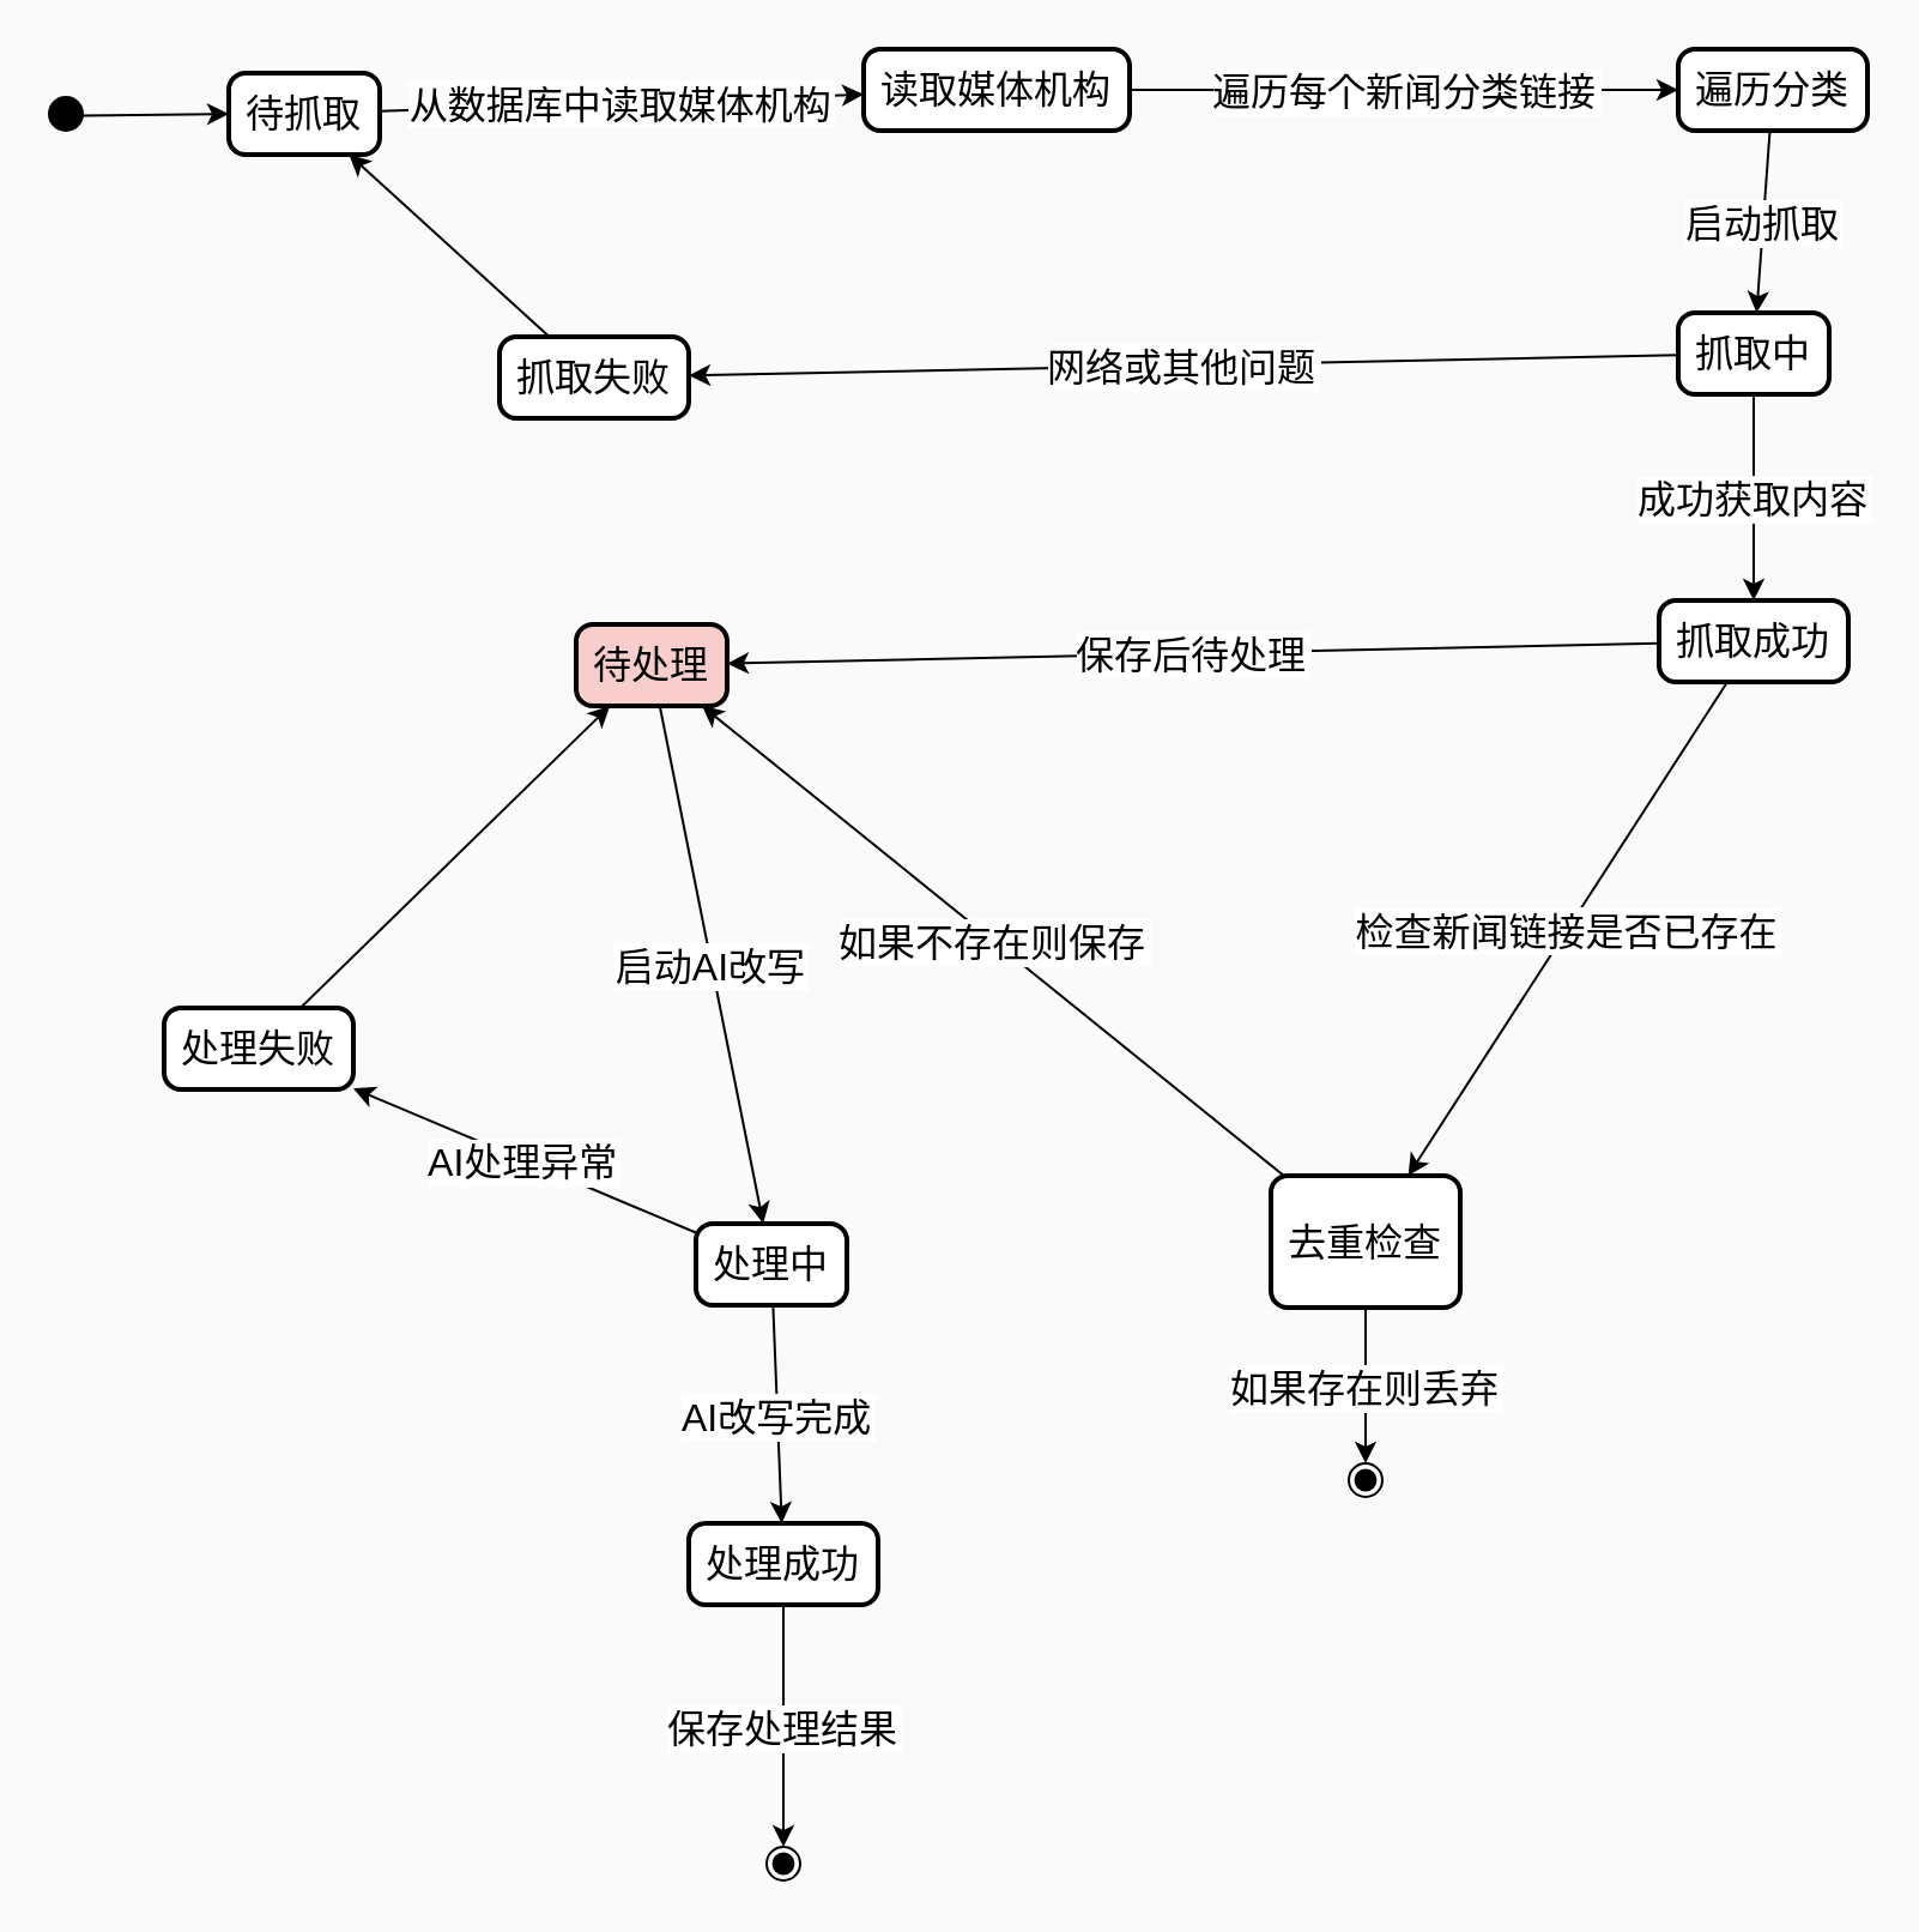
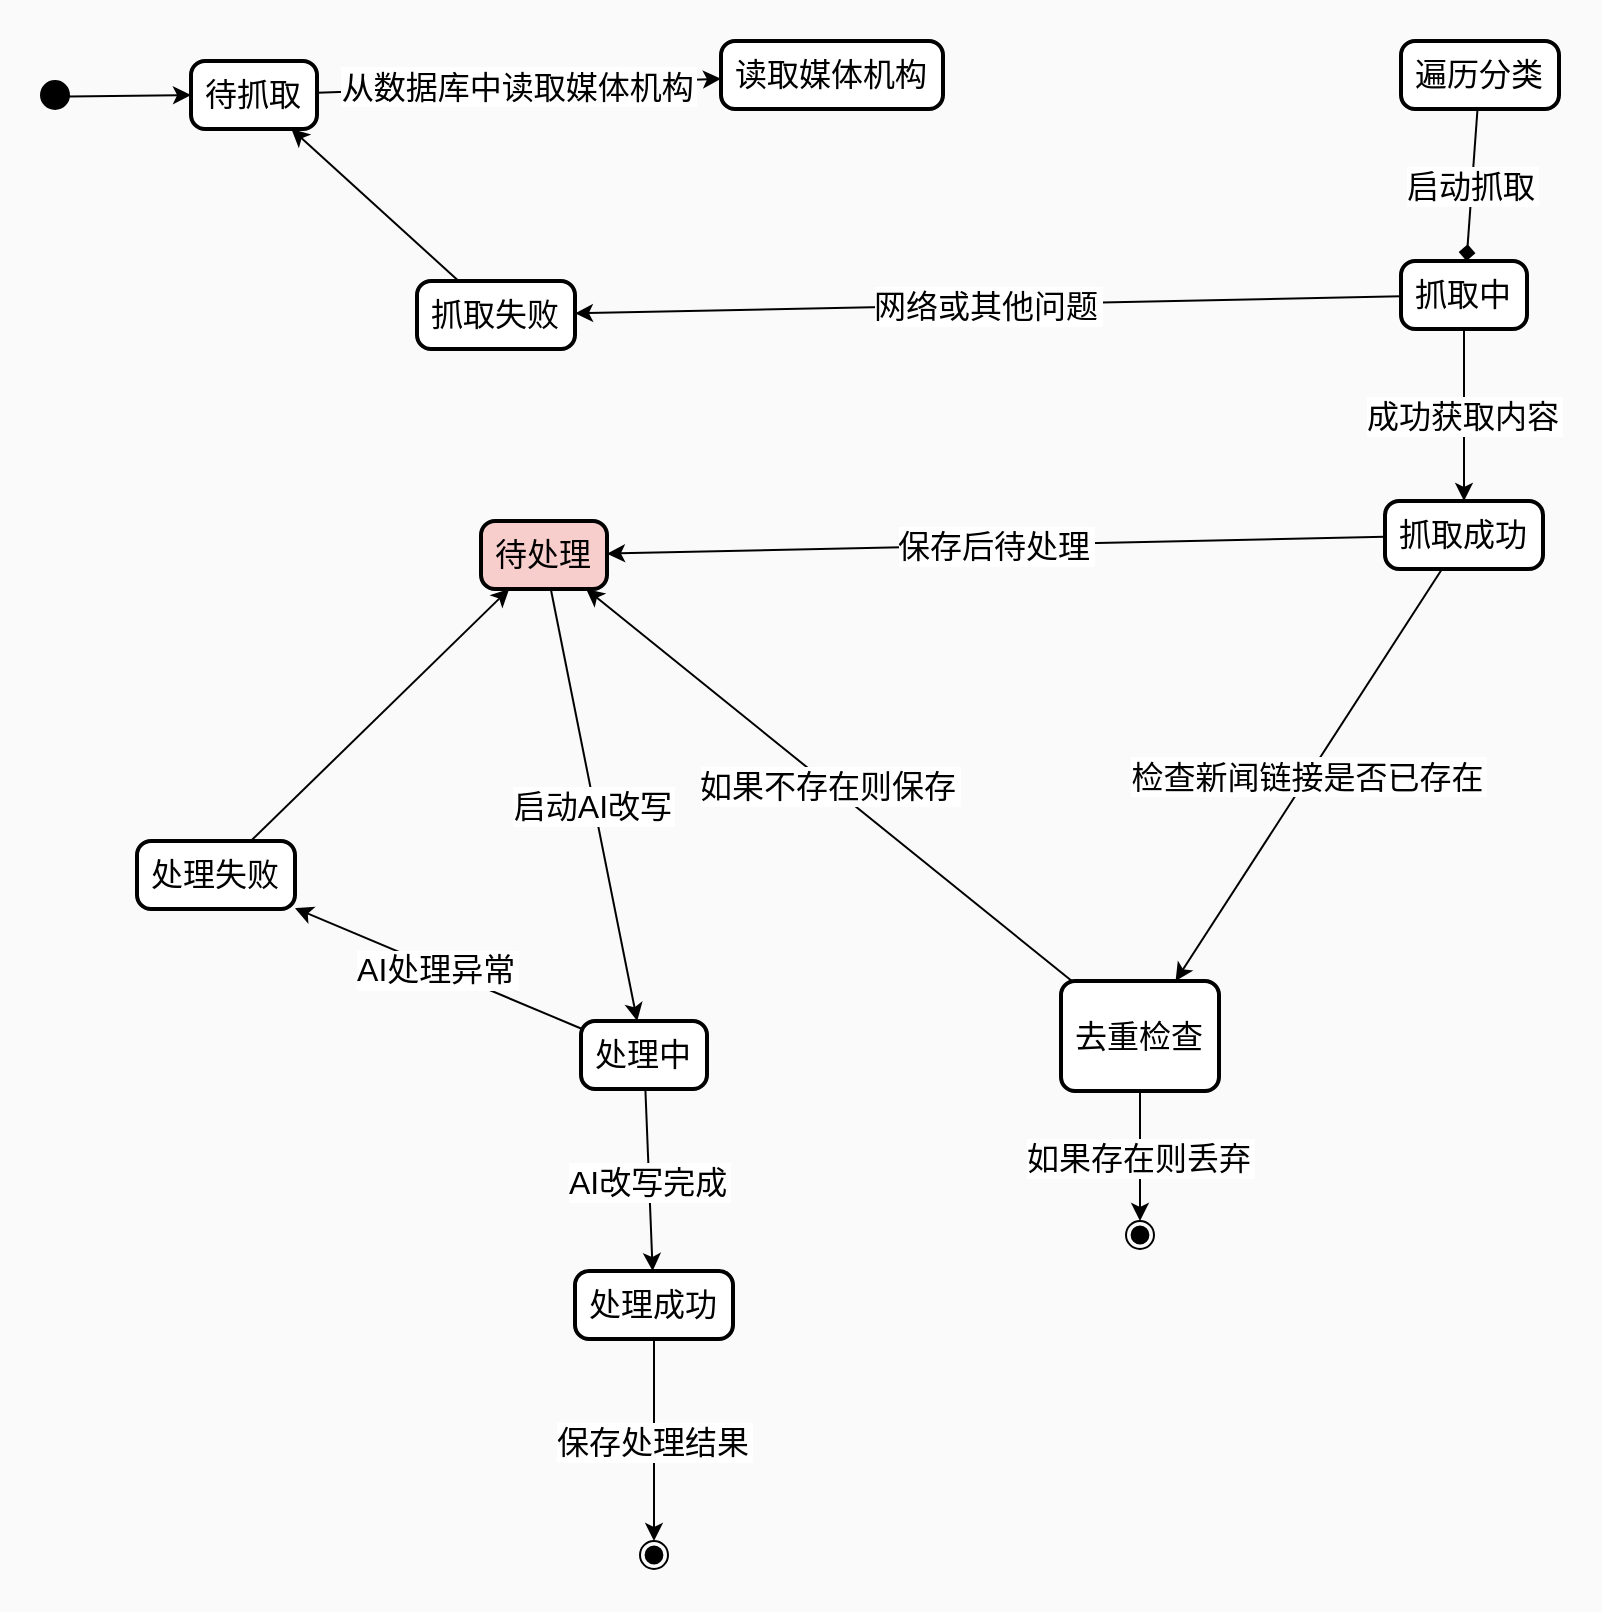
- <mxCell id="17" value="遍历每个新闻分类链接" style="curved=1;startArrow=none;;rounded=0;fontSize=16;" parent="1" source="4" target="5" edge="1"><mxGeometry relative="1" as="geometry" /></mxCell>
- <mxCell id="18" value="启动抓取" style="curved=1;startArrow=none;;rounded=0;fontSize=16;" parent="1" source="5" target="6" edge="1"><mxGeometry relative="1" as="geometry" /></mxCell>
+ <mxCell id="18" value="启动抓取" style="curved=1;startArrow=none;rounded=0;fontSize=16;endArrow=diamond;" parent="1" source="5" target="6" edge="1"><mxGeometry relative="1" as="geometry" /></mxCell>
